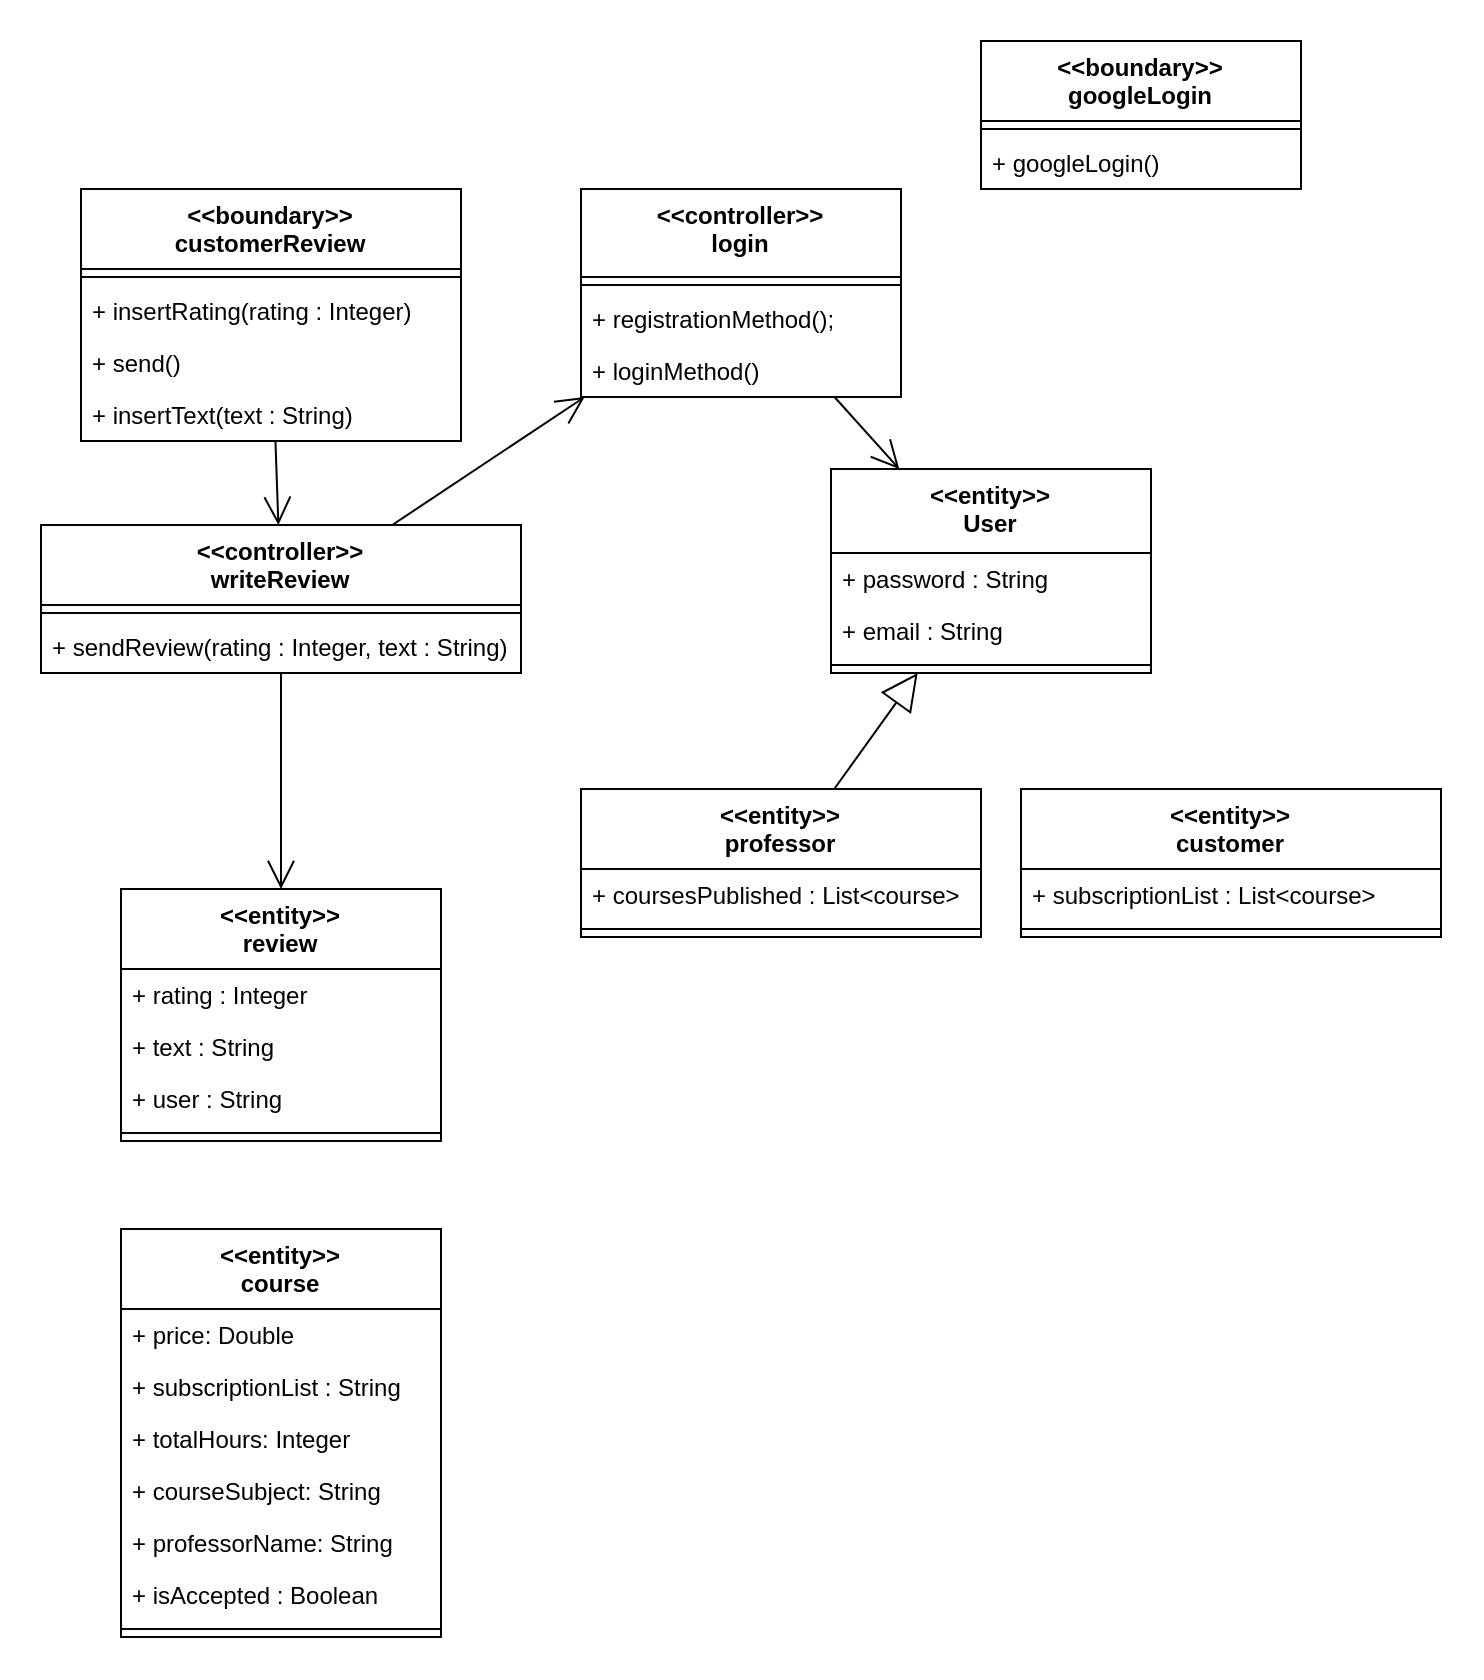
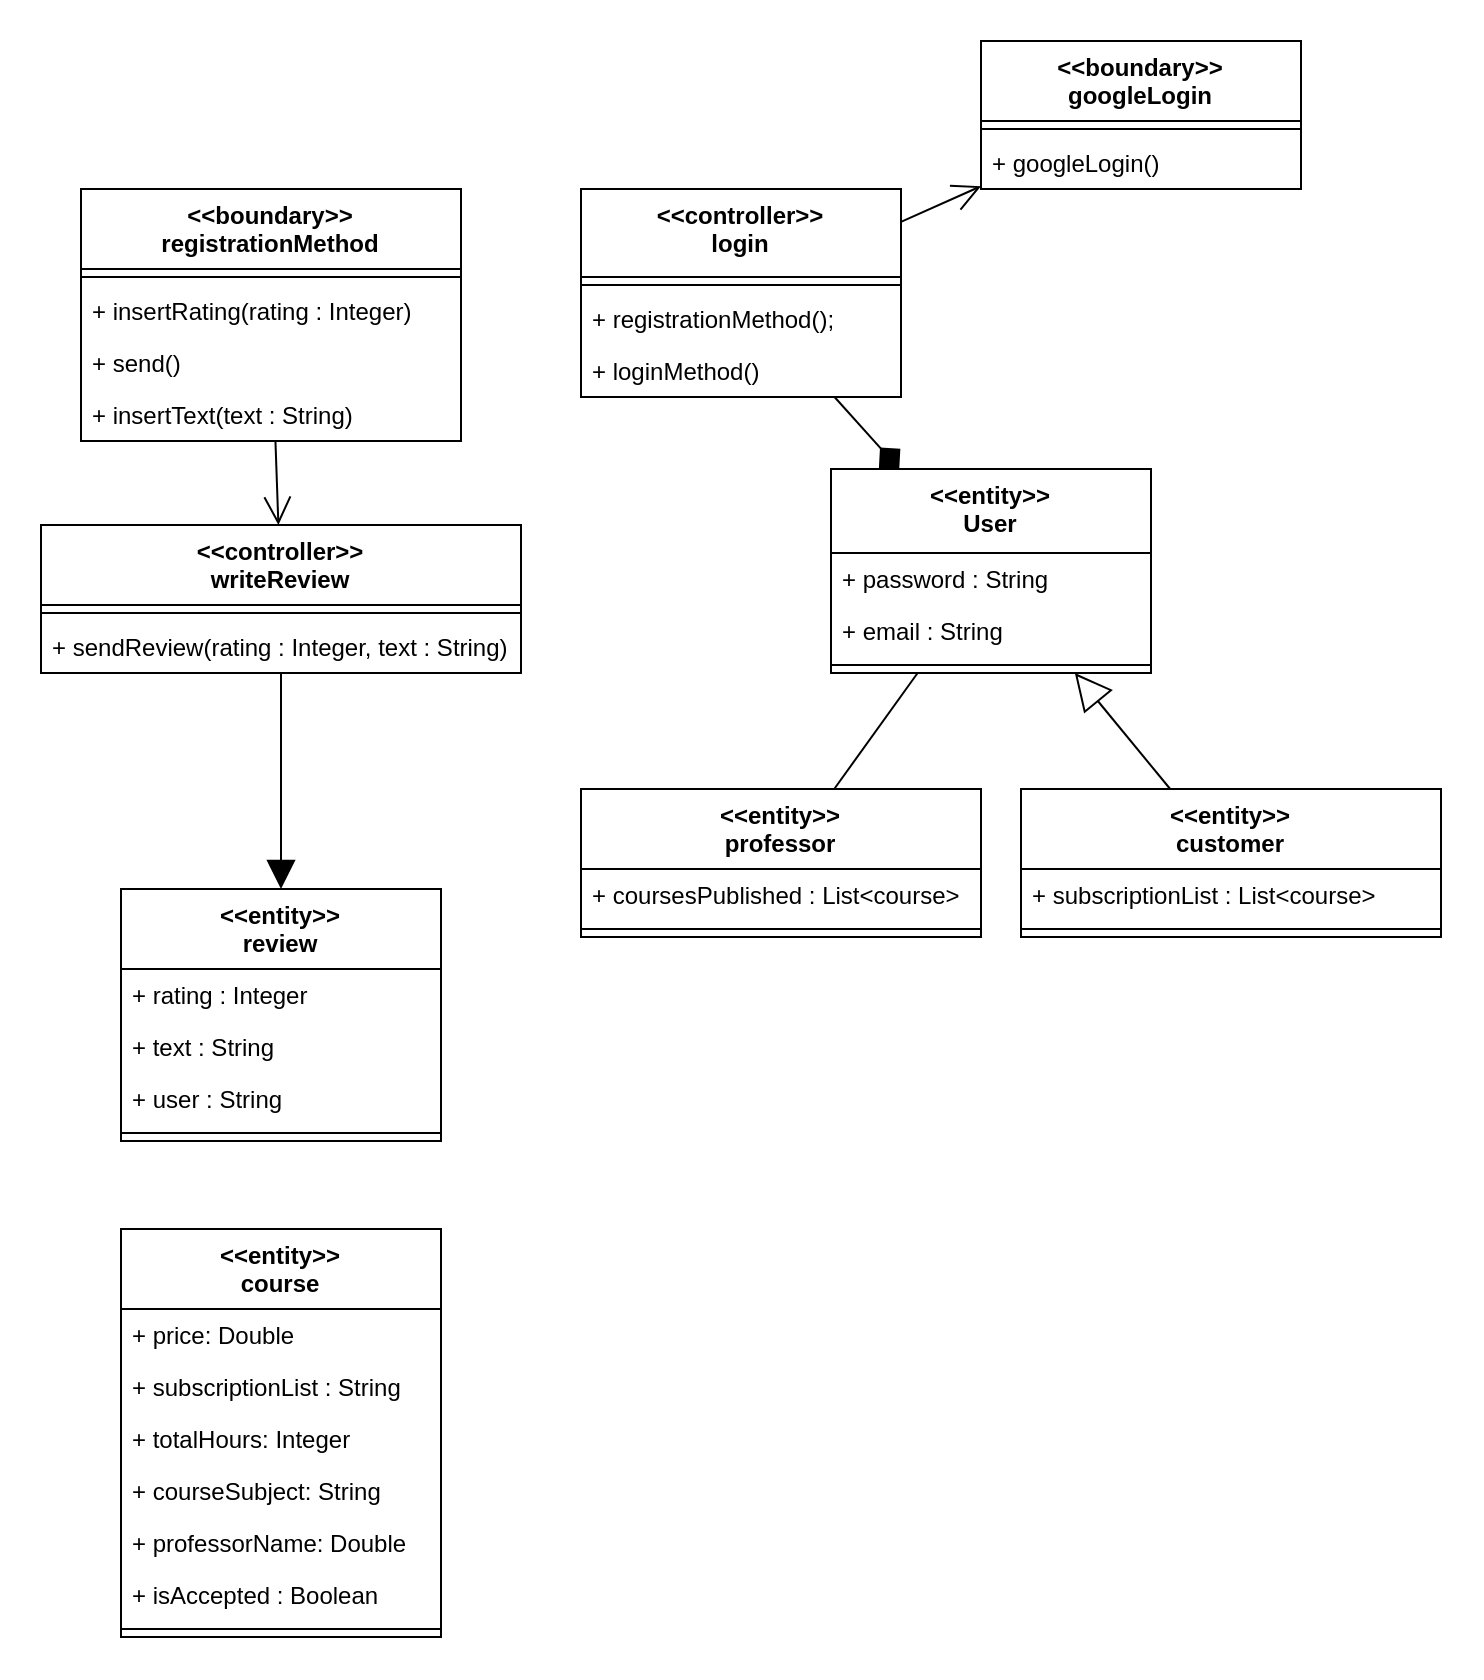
+ <mxCell id="32" value="" style="endArrow=open;endFill=1;endSize=12;html=1;rounded=0;" edge="1" parent="1" source="25" target="29"><mxGeometry width="160" relative="1" as="geometry"><mxPoint x="-85" y="514" as="sourcePoint" /><mxPoint x="75" y="514" as="targetPoint" /></mxGeometry></mxCell>
- <mxCell id="5" value="&amp;lt;&amp;lt;boundary&amp;gt;&amp;gt;&lt;br&gt;customerReview" style="swimlane;fontStyle=1;align=center;verticalAlign=top;childLayout=stackLayout;horizontal=1;startSize=40;horizontalStack=0;resizeParent=1;resizeParentMax=0;resizeLast=0;collapsible=1;marginBottom=0;whiteSpace=wrap;html=1;" vertex="1" parent="1"><mxGeometry x="40" y="94" width="190" height="126" as="geometry" /></mxCell>
+ <mxCell id="5" value="&amp;lt;&amp;lt;boundary&amp;gt;&amp;gt;&lt;br&gt;registrationMethod" style="swimlane;fontStyle=1;align=center;verticalAlign=top;childLayout=stackLayout;horizontal=1;startSize=40;horizontalStack=0;resizeParent=1;resizeParentMax=0;resizeLast=0;collapsible=1;marginBottom=0;whiteSpace=wrap;html=1;" vertex="1" parent="1"><mxGeometry x="40" y="94" width="190" height="126" as="geometry" /></mxCell>
- <mxCell id="46" value="" style="endArrow=open;endFill=1;endSize=12;html=1;rounded=0;" edge="1" parent="1" source="25" target="42"><mxGeometry width="160" relative="1" as="geometry"><mxPoint x="610" y="164" as="sourcePoint" /><mxPoint x="770" y="164" as="targetPoint" /></mxGeometry></mxCell>
+ <mxCell id="46" value="" style="endArrow=diamond;endFill=1;endSize=12;html=1;rounded=0;" edge="1" parent="1" source="25" target="42"><mxGeometry width="160" relative="1" as="geometry"><mxPoint x="610" y="164" as="sourcePoint" /><mxPoint x="770" y="164" as="targetPoint" /></mxGeometry></mxCell>
- <mxCell id="33" value="" style="endArrow=open;endFill=1;endSize=12;html=1;rounded=0;" edge="1" parent="1" source="2" target="25"><mxGeometry width="160" relative="1" as="geometry"><mxPoint x="290" y="424" as="sourcePoint" /><mxPoint x="450" y="424" as="targetPoint" /></mxGeometry></mxCell>
- <mxCell id="38" value="" style="endArrow=block;endSize=16;endFill=0;html=1;rounded=0;" edge="1" parent="1" source="39" target="42"><mxGeometry width="160" relative="1" as="geometry"><mxPoint x="865" y="444" as="sourcePoint" /><mxPoint x="870" y="326" as="targetPoint" /></mxGeometry></mxCell>
+ <mxCell id="38" value="" style="endArrow=none;endSize=16;endFill=0;html=1;rounded=0;" edge="1" parent="1" source="39" target="42"><mxGeometry width="160" relative="1" as="geometry"><mxPoint x="865" y="444" as="sourcePoint" /><mxPoint x="870" y="326" as="targetPoint" /></mxGeometry></mxCell>
+ <mxCell id="37" value="" style="endArrow=block;endSize=16;endFill=0;html=1;rounded=0;" edge="1" parent="1" source="34" target="42"><mxGeometry width="160" relative="1" as="geometry"><mxPoint x="610" y="394" as="sourcePoint" /><mxPoint x="909" y="366" as="targetPoint" /></mxGeometry></mxCell>
- <mxCell id="24" value="" style="endArrow=open;endFill=1;endSize=12;html=1;rounded=0;" edge="1" parent="1" source="2" target="10"><mxGeometry width="160" relative="1" as="geometry"><mxPoint x="50" y="624" as="sourcePoint" /><mxPoint x="210" y="624" as="targetPoint" /></mxGeometry></mxCell>
+ <mxCell id="24" value="" style="endArrow=block;endFill=1;endSize=12;html=1;rounded=0;" edge="1" parent="1" source="2" target="10"><mxGeometry width="160" relative="1" as="geometry"><mxPoint x="50" y="624" as="sourcePoint" /><mxPoint x="210" y="624" as="targetPoint" /></mxGeometry></mxCell>
- <mxCell id="20" value="+ professorName: String" style="text;strokeColor=none;fillColor=none;align=left;verticalAlign=top;spacingLeft=4;spacingRight=4;overflow=hidden;rotatable=0;points=[[0,0.5],[1,0.5]];portConstraint=eastwest;whiteSpace=wrap;html=1;" vertex="1" parent="15"><mxGeometry y="144" width="160" height="26" as="geometry" /></mxCell>
+ <mxCell id="20" value="+ professorName: Double" style="text;strokeColor=none;fillColor=none;align=left;verticalAlign=top;spacingLeft=4;spacingRight=4;overflow=hidden;rotatable=0;points=[[0,0.5],[1,0.5]];portConstraint=eastwest;whiteSpace=wrap;html=1;" vertex="1" parent="15"><mxGeometry y="144" width="160" height="26" as="geometry" /></mxCell>
